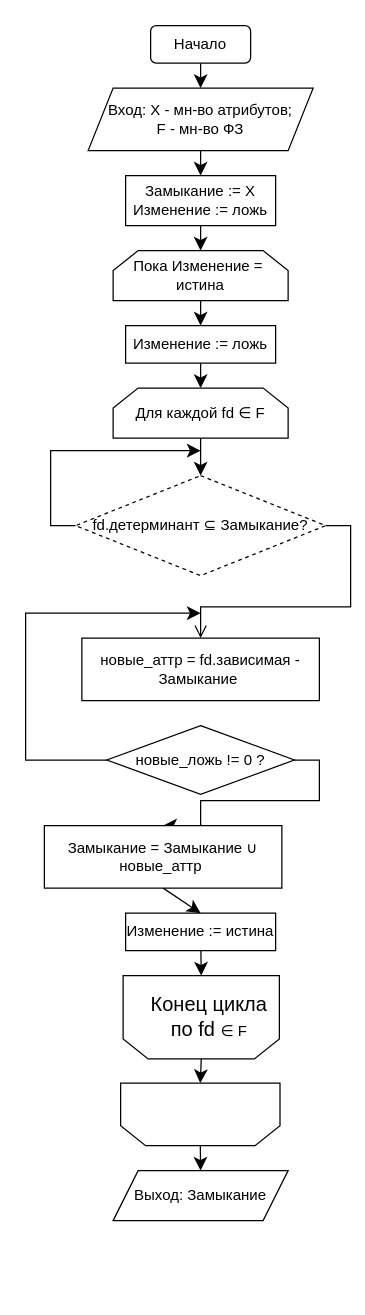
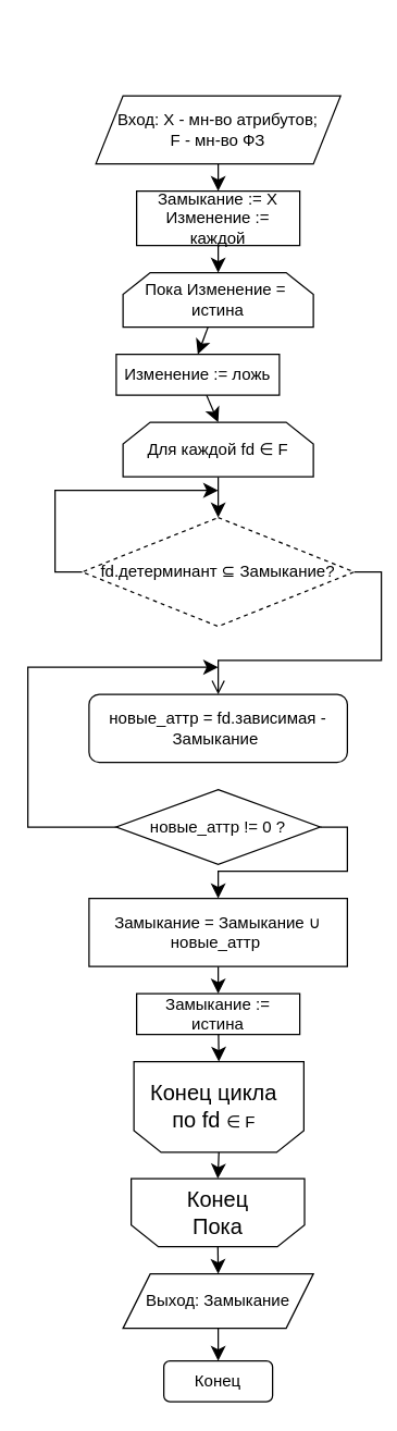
- <mxCell id="3" value="Начало" style="rounded=1;whiteSpace=wrap;html=1;" vertex="1" parent="1"><mxGeometry x="120" y="20" width="80" height="30" as="geometry" /></mxCell>
- <mxCell id="2" style="edgeStyle=none;curved=1;rounded=0;orthogonalLoop=1;jettySize=auto;html=1;entryX=0.5;entryY=0;entryDx=0;entryDy=0;fontSize=12;startSize=8;endSize=8;" edge="1" parent="1" source="3" target="5"><mxGeometry relative="1" as="geometry" /></mxCell>
- <mxCell id="7" value="Замыкание := X&lt;div&gt;Изменение := ложь&lt;/div&gt;" style="rounded=0;whiteSpace=wrap;html=1;" vertex="1" parent="1"><mxGeometry x="100" y="140" width="120" height="40" as="geometry" /></mxCell>
+ <mxCell id="7" value="Замыкание := X&lt;div&gt;Изменение := каждой&lt;/div&gt;" style="rounded=0;whiteSpace=wrap;html=1;" vertex="1" parent="1"><mxGeometry x="100" y="140" width="120" height="40" as="geometry" /></mxCell>
- <mxCell id="11" value="&lt;div&gt;Изменение := ложь&lt;/div&gt;" style="rounded=0;whiteSpace=wrap;html=1;" vertex="1" parent="1"><mxGeometry x="100" y="260" width="120" height="30" as="geometry" /></mxCell>
+ <mxCell id="11" value="&lt;div&gt;Изменение := ложь&lt;/div&gt;" style="rounded=0;whiteSpace=wrap;html=1;" vertex="1" parent="1"><mxGeometry x="85" y="260" width="120" height="30" as="geometry" /></mxCell>
- <mxCell id="17" value="новые_аттр = fd.зависимая - Замыкание&amp;nbsp;" style="rounded=0;whiteSpace=wrap;html=1;" vertex="1" parent="1"><mxGeometry x="65" y="510" width="190" height="50" as="geometry" /></mxCell>
+ <mxCell id="17" value="новые_аттр = fd.зависимая - Замыкание&amp;nbsp;" style="whiteSpace=wrap;html=1;rounded=1;" vertex="1" parent="1"><mxGeometry x="65" y="510" width="190" height="50" as="geometry" /></mxCell>
- <mxCell id="20" value="новые_ложь != 0 ?" style="rhombus;whiteSpace=wrap;html=1;" vertex="1" parent="1"><mxGeometry x="85" y="580" width="150" height="55" as="geometry" /></mxCell>
+ <mxCell id="20" value="новые_аттр != 0 ?" style="rhombus;whiteSpace=wrap;html=1;" vertex="1" parent="1"><mxGeometry x="85" y="580" width="150" height="55" as="geometry" /></mxCell>
- <mxCell id="22" value="Замыкание = Замыкание&amp;nbsp;∪ новые_аттр&amp;nbsp;" style="rounded=0;whiteSpace=wrap;html=1;" vertex="1" parent="1"><mxGeometry x="35" y="660" width="190" height="50" as="geometry" /></mxCell>
+ <mxCell id="22" value="Замыкание = Замыкание&amp;nbsp;∪ новые_аттр&amp;nbsp;" style="rounded=0;whiteSpace=wrap;html=1;" vertex="1" parent="1"><mxGeometry x="65" y="660" width="190" height="50" as="geometry" /></mxCell>
- <mxCell id="24" value="&lt;div&gt;Изменение := истина&lt;/div&gt;" style="rounded=0;whiteSpace=wrap;html=1;" vertex="1" parent="1"><mxGeometry x="100" y="730" width="120" height="30" as="geometry" /></mxCell>
+ <mxCell id="24" value="&lt;div&gt;Замыкание := истина&lt;/div&gt;" style="rounded=0;whiteSpace=wrap;html=1;" vertex="1" parent="1"><mxGeometry x="100" y="730" width="120" height="30" as="geometry" /></mxCell>
- <mxCell id="27" value="Конец цикла по fd&amp;nbsp;&lt;span style=&quot;font-size: 12px;&quot;&gt;∈ F&lt;/span&gt;" style="text;strokeColor=none;fillColor=none;html=1;align=center;verticalAlign=middle;whiteSpace=wrap;rounded=0;fontSize=16;" vertex="1" parent="25"><mxGeometry x="24.38" y="6.667" width="96.25" height="53.333" as="geometry" /></mxCell>
+ <mxCell id="27" value="Конец цикла по fd&amp;nbsp;&lt;span style=&quot;font-size: 12px;&quot;&gt;∈ F&lt;/span&gt;" style="text;strokeColor=none;fillColor=none;html=1;align=center;verticalAlign=middle;whiteSpace=wrap;rounded=0;fontSize=16;" vertex="1" parent="25"><mxGeometry x="14.38" y="6.667" width="96.25" height="53.333" as="geometry" /></mxCell>
+ <mxCell id="30" value="Конец Пока" style="text;strokeColor=none;fillColor=none;html=1;align=center;verticalAlign=middle;whiteSpace=wrap;rounded=0;fontSize=16;" vertex="1" parent="28"><mxGeometry x="19.536" y="8.333" width="88.427" height="33.333" as="geometry" /></mxCell>
+ <mxCell id="32" style="edgeStyle=none;curved=1;rounded=0;orthogonalLoop=1;jettySize=auto;html=1;entryX=0.5;entryY=0;entryDx=0;entryDy=0;fontSize=12;startSize=8;endSize=8;" edge="1" parent="1" source="33" target="35"><mxGeometry relative="1" as="geometry" /></mxCell>
+ <mxCell id="35" value="Конец" style="rounded=1;whiteSpace=wrap;html=1;" vertex="1" parent="1"><mxGeometry x="120" y="1000" width="80" height="30" as="geometry" /></mxCell>
